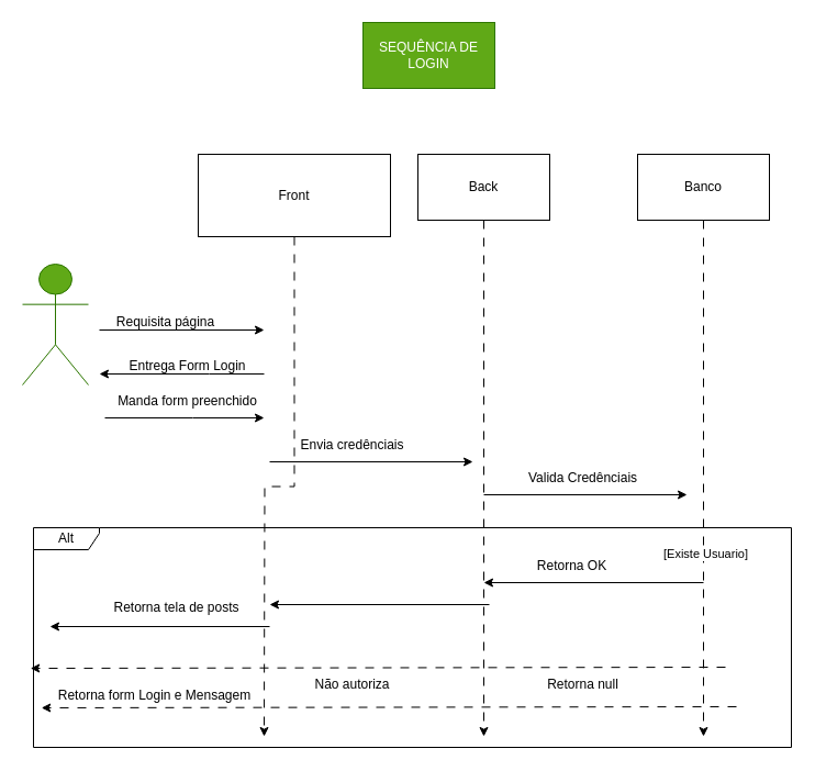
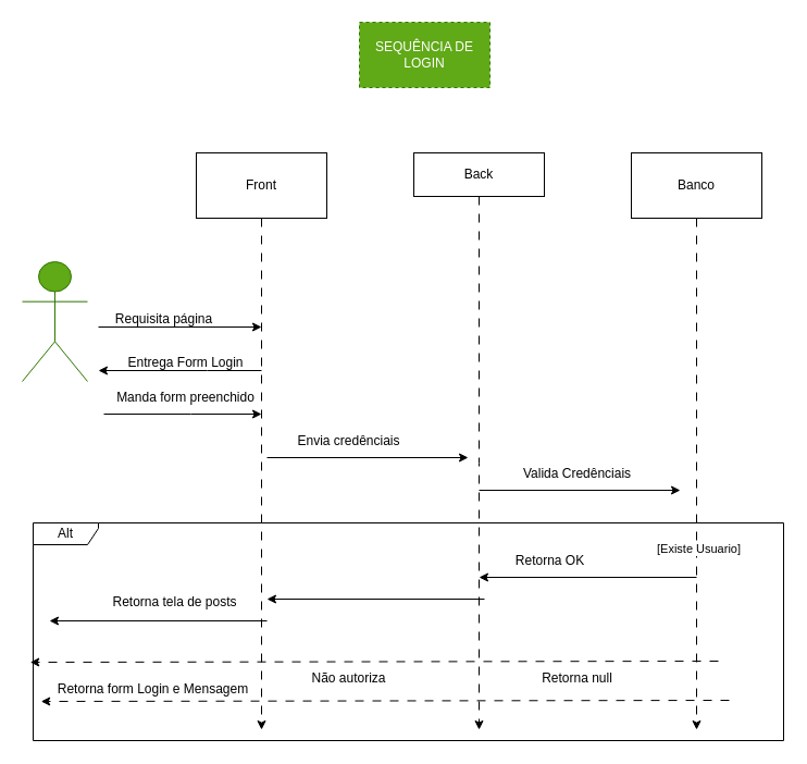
- <mxCell id="3" value="SEQUÊNCIA DE LOGIN" style="rounded=0;whiteSpace=wrap;html=1;fillColor=#60a917;fontColor=#ffffff;strokeColor=#2D7600;" parent="1" vertex="1"><mxGeometry x="330" y="20" width="120" height="60" as="geometry" /></mxCell>
+ <mxCell id="3" value="SEQUÊNCIA DE LOGIN" style="rounded=0;whiteSpace=wrap;html=1;fillColor=#60a917;fontColor=#ffffff;strokeColor=#2D7600;dashed=1;" parent="1" vertex="1"><mxGeometry x="330" y="20" width="120" height="60" as="geometry" /></mxCell>
- <mxCell id="7" value="Back" style="rounded=0;whiteSpace=wrap;html=1;" parent="1" vertex="1"><mxGeometry x="380" y="140" width="120" height="60" as="geometry" /></mxCell>
+ <mxCell id="7" value="Back" style="rounded=0;whiteSpace=wrap;html=1;" parent="1" vertex="1"><mxGeometry x="380" y="140" width="120" height="40" as="geometry" /></mxCell>
- <mxCell id="5" value="Front" style="rounded=0;whiteSpace=wrap;html=1;" parent="1" vertex="1"><mxGeometry x="180" y="140" width="175" height="75" as="geometry" /></mxCell>
+ <mxCell id="5" value="Front" style="rounded=0;whiteSpace=wrap;html=1;" parent="1" vertex="1"><mxGeometry x="180" y="140" width="120" height="60" as="geometry" /></mxCell>
- <mxCell id="24" value="Retorna OK" style="text;html=1;align=center;verticalAlign=middle;resizable=0;points=[];autosize=1;strokeColor=none;fillColor=none;" parent="1" vertex="1"><mxGeometry x="475" y="500" width="90" height="30" as="geometry" /></mxCell>
+ <mxCell id="24" value="Retorna OK" style="text;html=1;align=center;verticalAlign=middle;resizable=0;points=[];autosize=1;strokeColor=none;fillColor=none;" parent="1" vertex="1"><mxGeometry x="460" y="500" width="90" height="30" as="geometry" /></mxCell>
